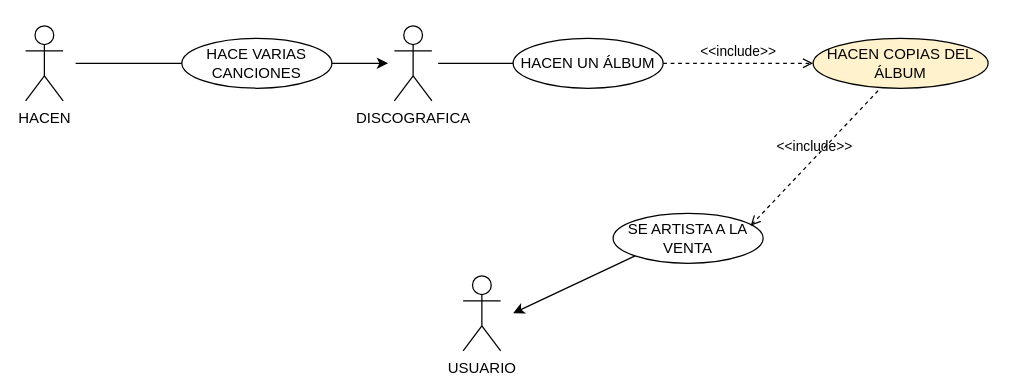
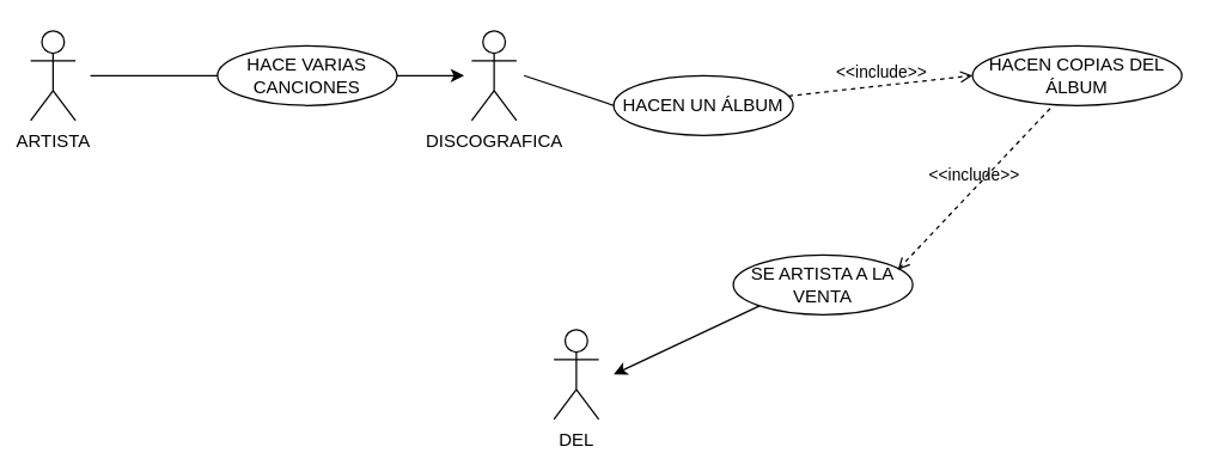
- <mxCell id="7" value="HACEN UN ÁLBUM" style="ellipse;whiteSpace=wrap;html=1;" vertex="1" parent="1"><mxGeometry x="410" y="30" width="120" height="40" as="geometry" /></mxCell>
+ <mxCell id="7" value="HACEN UN ÁLBUM" style="ellipse;whiteSpace=wrap;html=1;" vertex="1" parent="1"><mxGeometry x="410" y="50" width="120" height="40" as="geometry" /></mxCell>
- <mxCell id="6" value="HACEN COPIAS DEL ÁLBUM" style="ellipse;whiteSpace=wrap;html=1;fillColor=#fff2cc;" vertex="1" parent="1"><mxGeometry x="650" y="30" width="140" height="40" as="geometry" /></mxCell>
+ <mxCell id="6" value="HACEN COPIAS DEL ÁLBUM" style="ellipse;whiteSpace=wrap;html=1;" vertex="1" parent="1"><mxGeometry x="650" y="30" width="140" height="40" as="geometry" /></mxCell>
- <mxCell id="2" value="HACEN" style="shape=umlActor;verticalLabelPosition=bottom;verticalAlign=top;html=1;" vertex="1" parent="1"><mxGeometry x="20" y="20" width="30" height="60" as="geometry" /></mxCell>
+ <mxCell id="2" value="ARTISTA" style="shape=umlActor;verticalLabelPosition=bottom;verticalAlign=top;html=1;" vertex="1" parent="1"><mxGeometry x="20" y="20" width="30" height="60" as="geometry" /></mxCell>
- <mxCell id="3" value="USUARIO" style="shape=umlActor;verticalLabelPosition=bottom;verticalAlign=top;html=1;" vertex="1" parent="1"><mxGeometry x="370" y="220" width="30" height="60" as="geometry" /></mxCell>
+ <mxCell id="3" value="DEL" style="shape=umlActor;verticalLabelPosition=bottom;verticalAlign=top;html=1;" vertex="1" parent="1"><mxGeometry x="370" y="220" width="30" height="60" as="geometry" /></mxCell>
